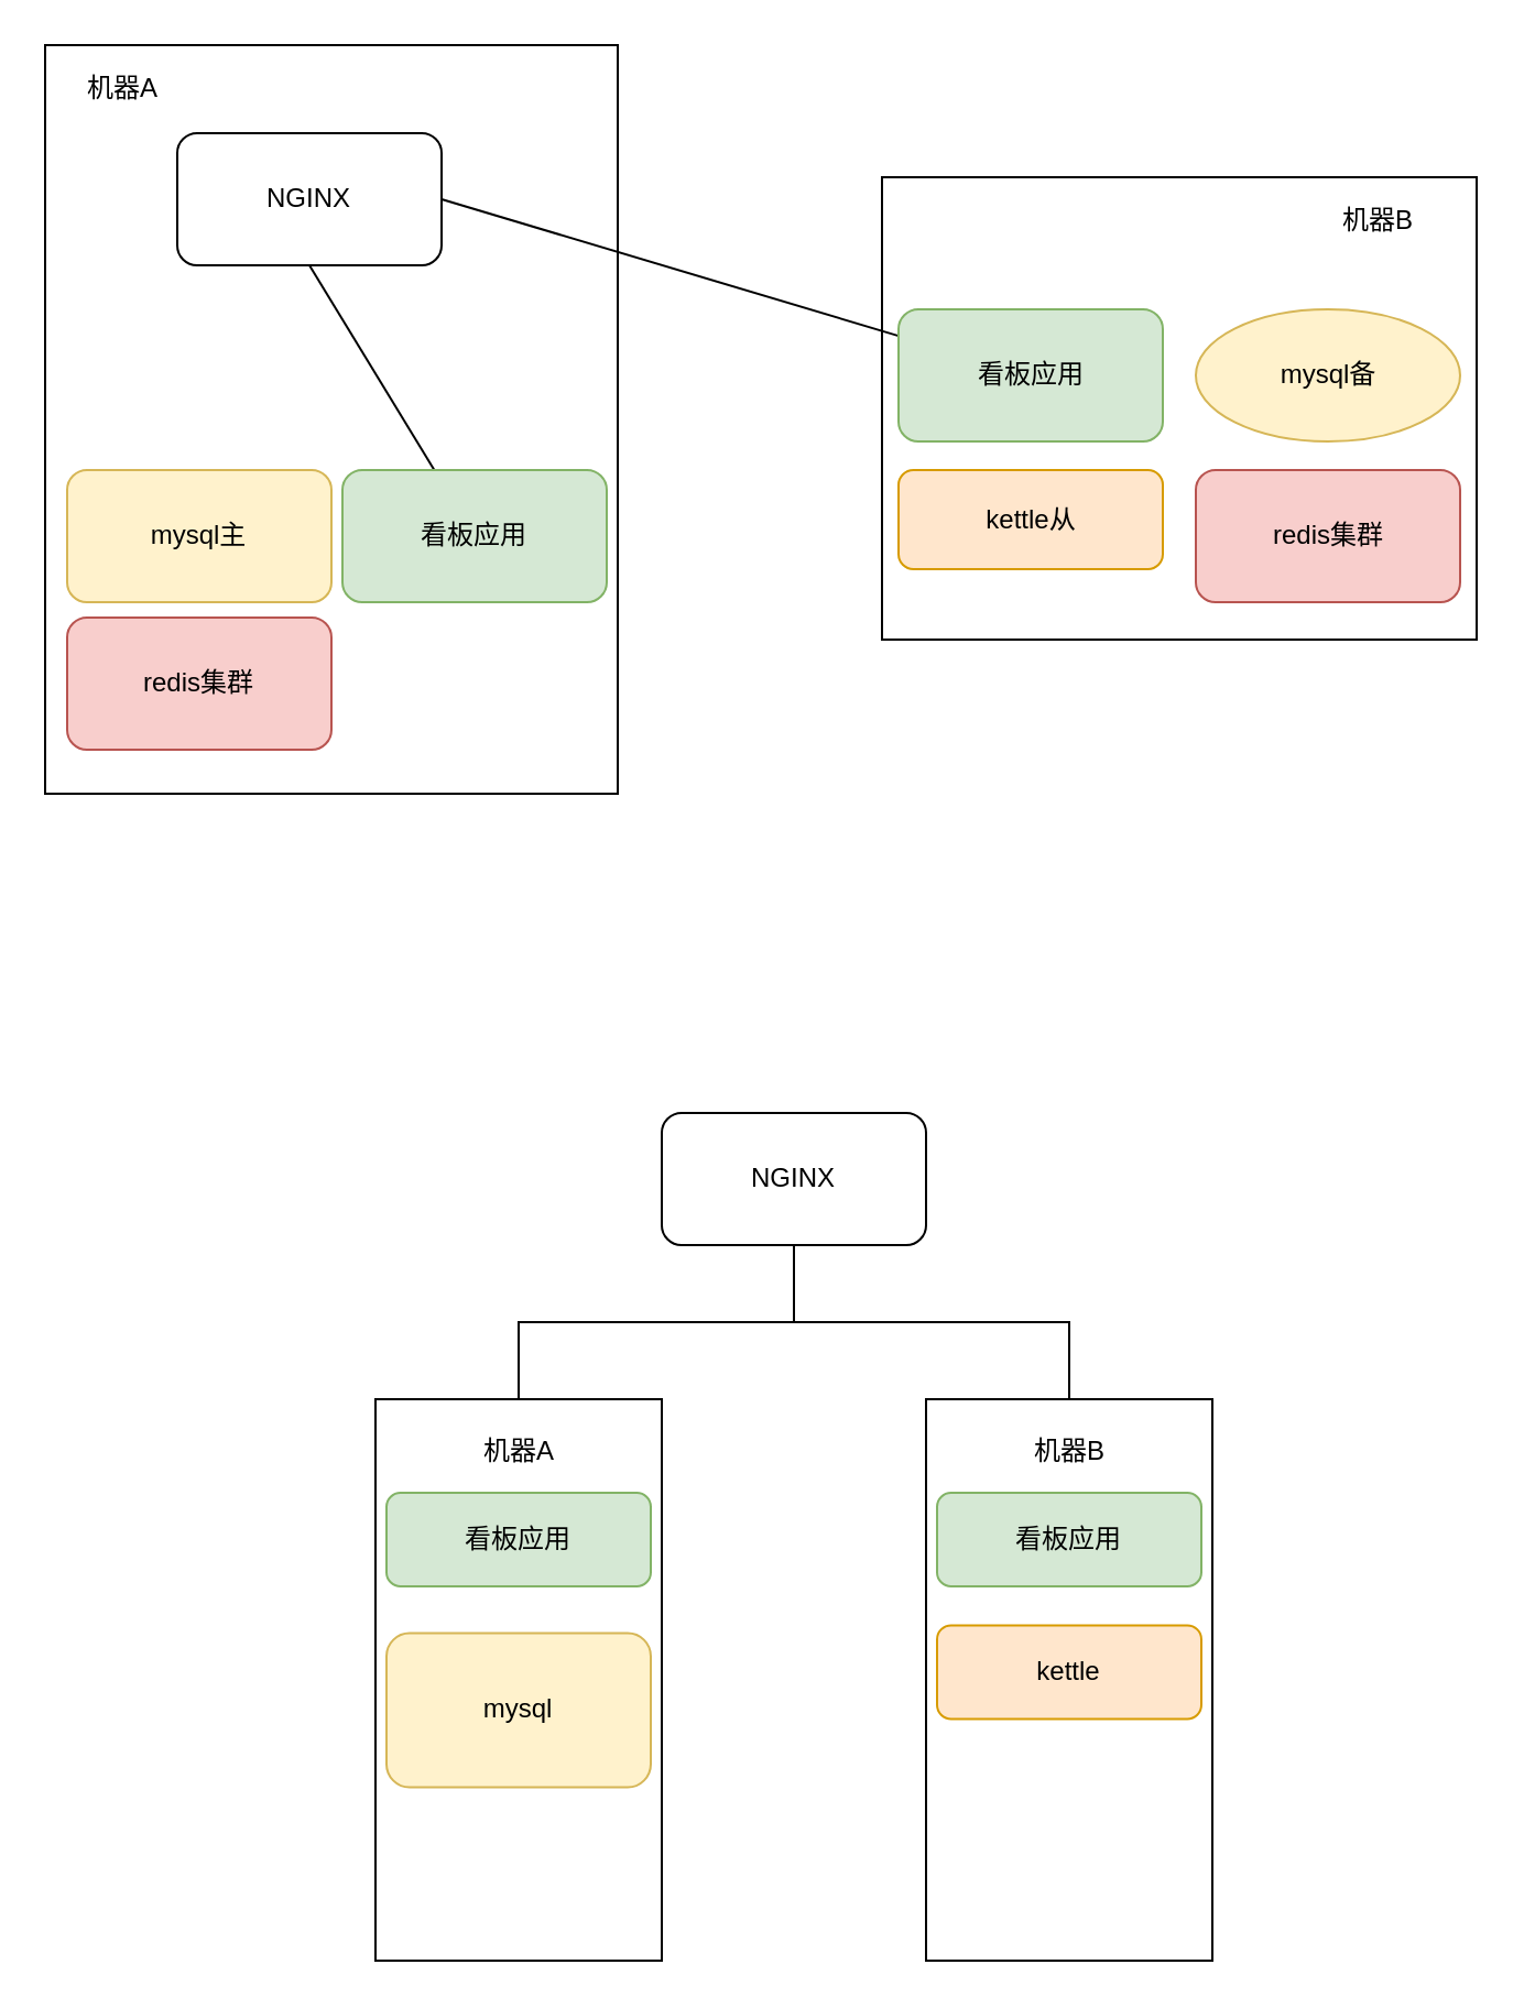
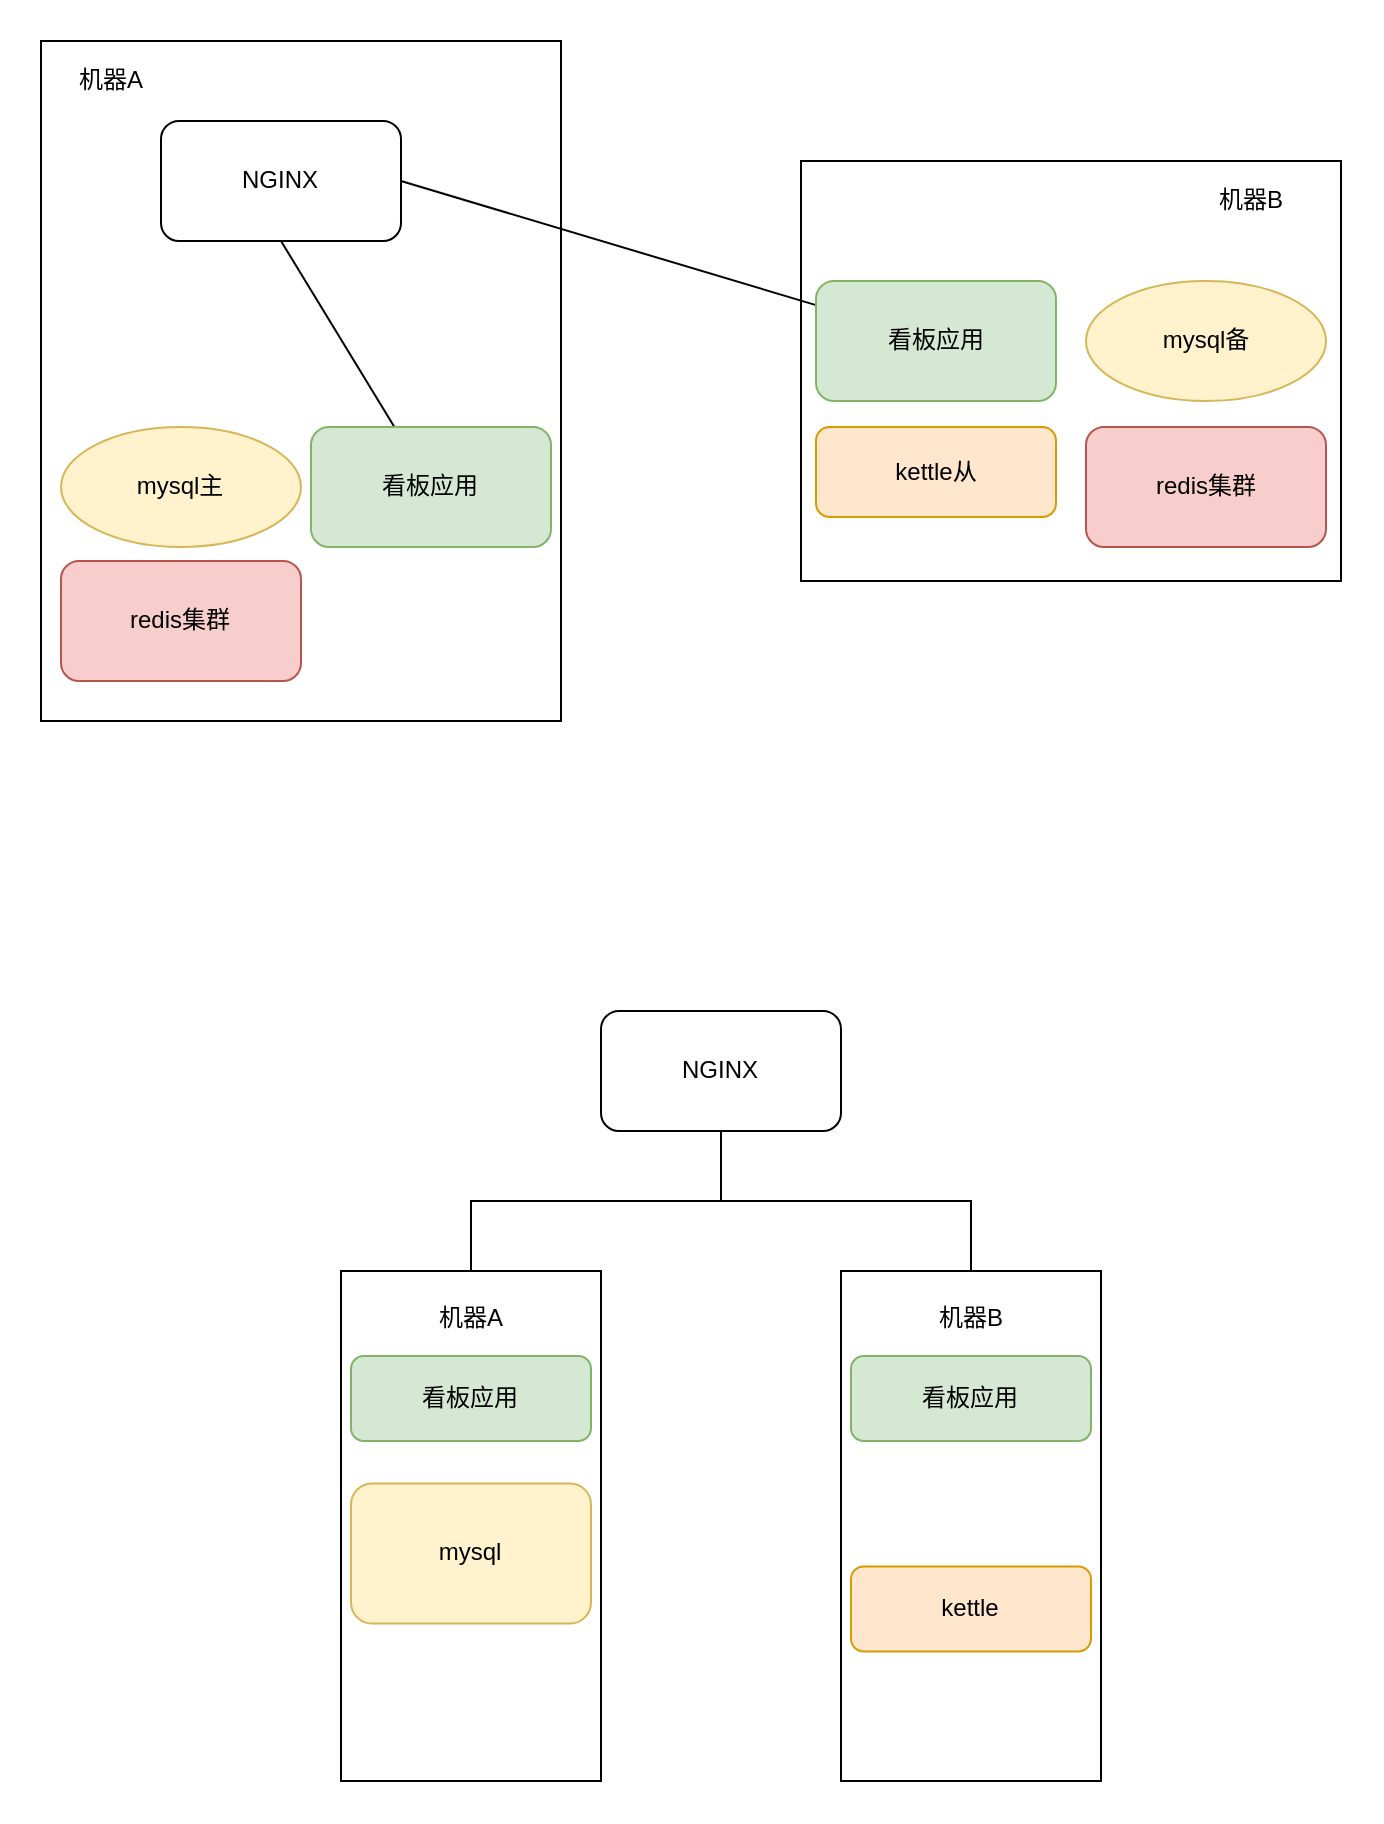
- <mxCell id="17" value="mysql主" style="rounded=1;whiteSpace=wrap;html=1;fillColor=#fff2cc;strokeColor=#d6b656;" vertex="1" parent="1"><mxGeometry y="213" width="120" height="60" as="geometry" x="30" /></mxCell>
+ <mxCell id="17" value="mysql主" style="ellipse;whiteSpace=wrap;html=1;fillColor=#fff2cc;strokeColor=#d6b656;" vertex="1" parent="1"><mxGeometry y="213" width="120" height="60" as="geometry" x="30" /></mxCell>
- <mxCell id="13" value="kettle" style="rounded=1;whiteSpace=wrap;html=1;fillColor=#ffe6cc;strokeColor=#d79b00;" vertex="1" parent="9"><mxGeometry x="5" y="102.708" width="120" height="42.5" as="geometry" /></mxCell>
+ <mxCell id="13" value="kettle" style="rounded=1;whiteSpace=wrap;html=1;fillColor=#ffe6cc;strokeColor=#d79b00;" vertex="1" parent="9"><mxGeometry x="5" y="147.708" width="120" height="42.5" as="geometry" /></mxCell>
